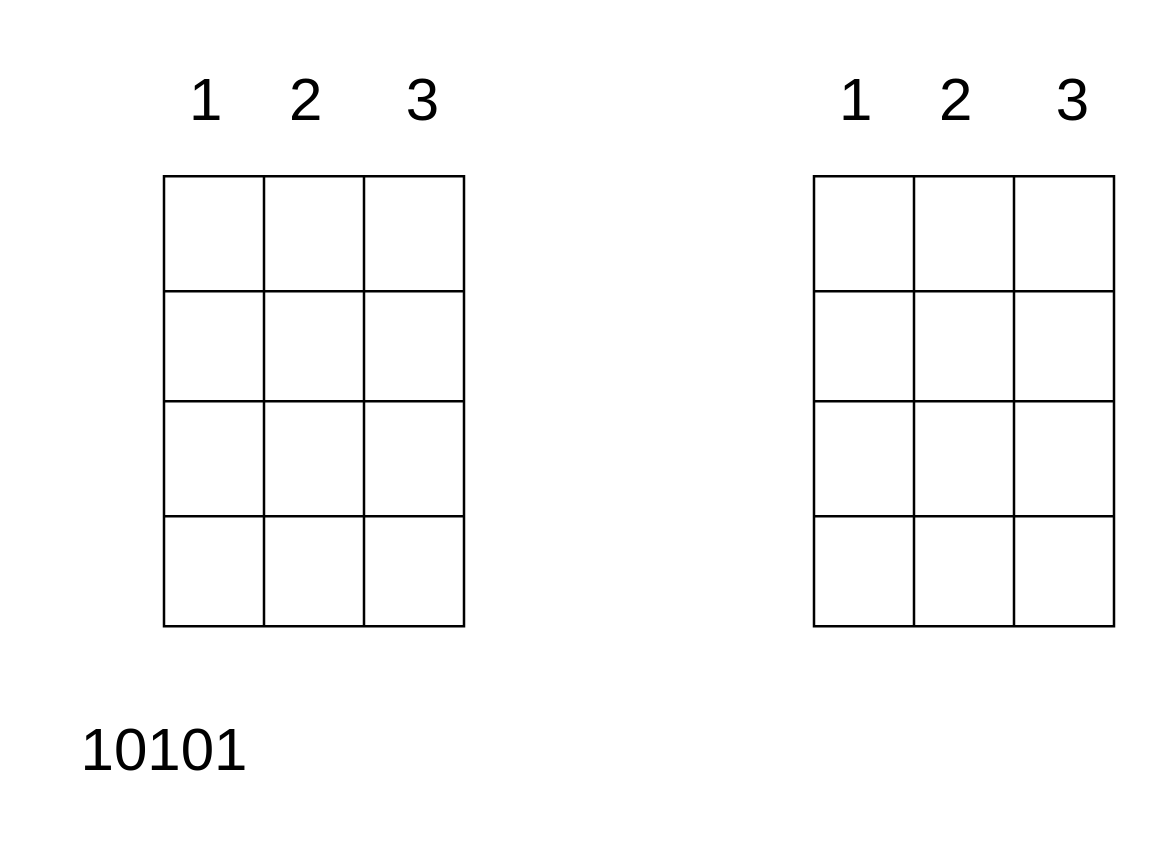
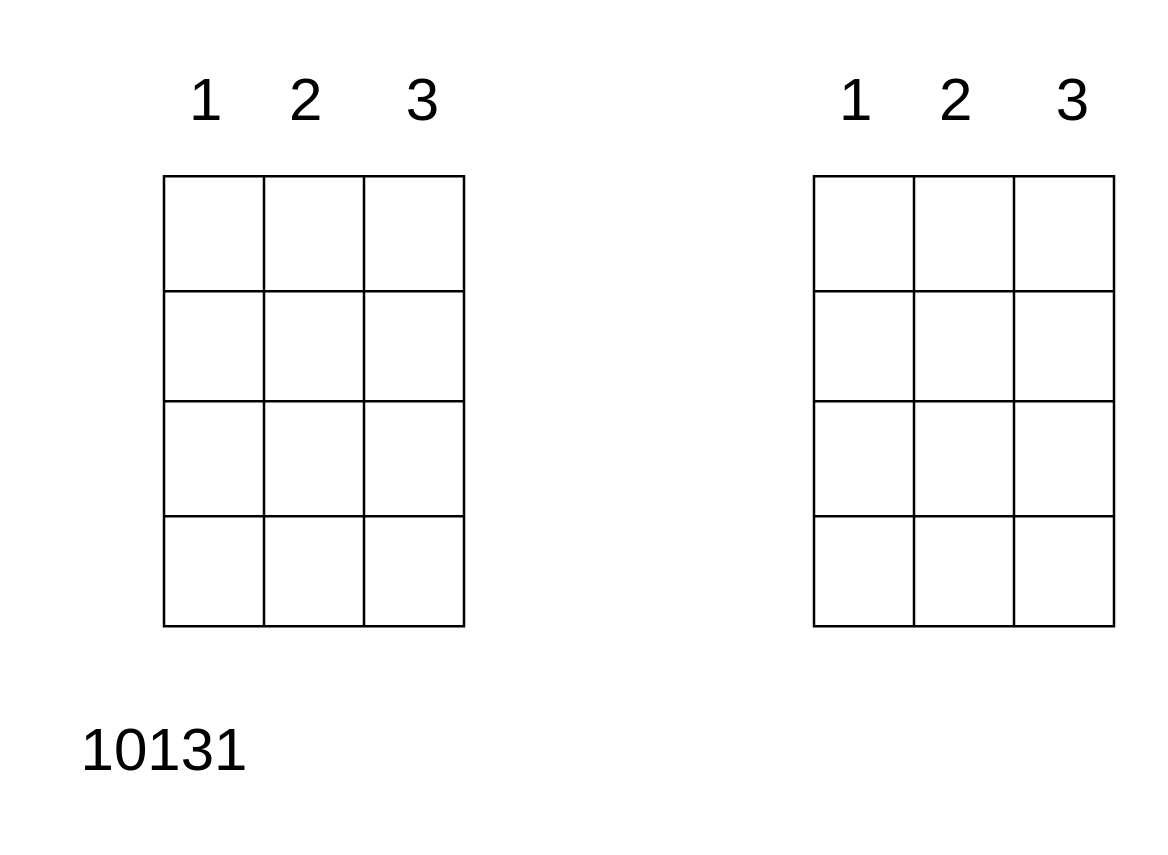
- <mxCell id="38" value="10101" style="text;html=1;align=center;verticalAlign=middle;resizable=0;points=[];autosize=1;strokeColor=none;fillColor=none;fontSize=24;" vertex="1" parent="1"><mxGeometry x="20" y="280" width="90" height="40" as="geometry" /></mxCell>
+ <mxCell id="38" value="10131" style="text;html=1;align=center;verticalAlign=middle;resizable=0;points=[];autosize=1;strokeColor=none;fillColor=none;fontSize=24;" vertex="1" parent="1"><mxGeometry x="20" y="280" width="90" height="40" as="geometry" /></mxCell>
